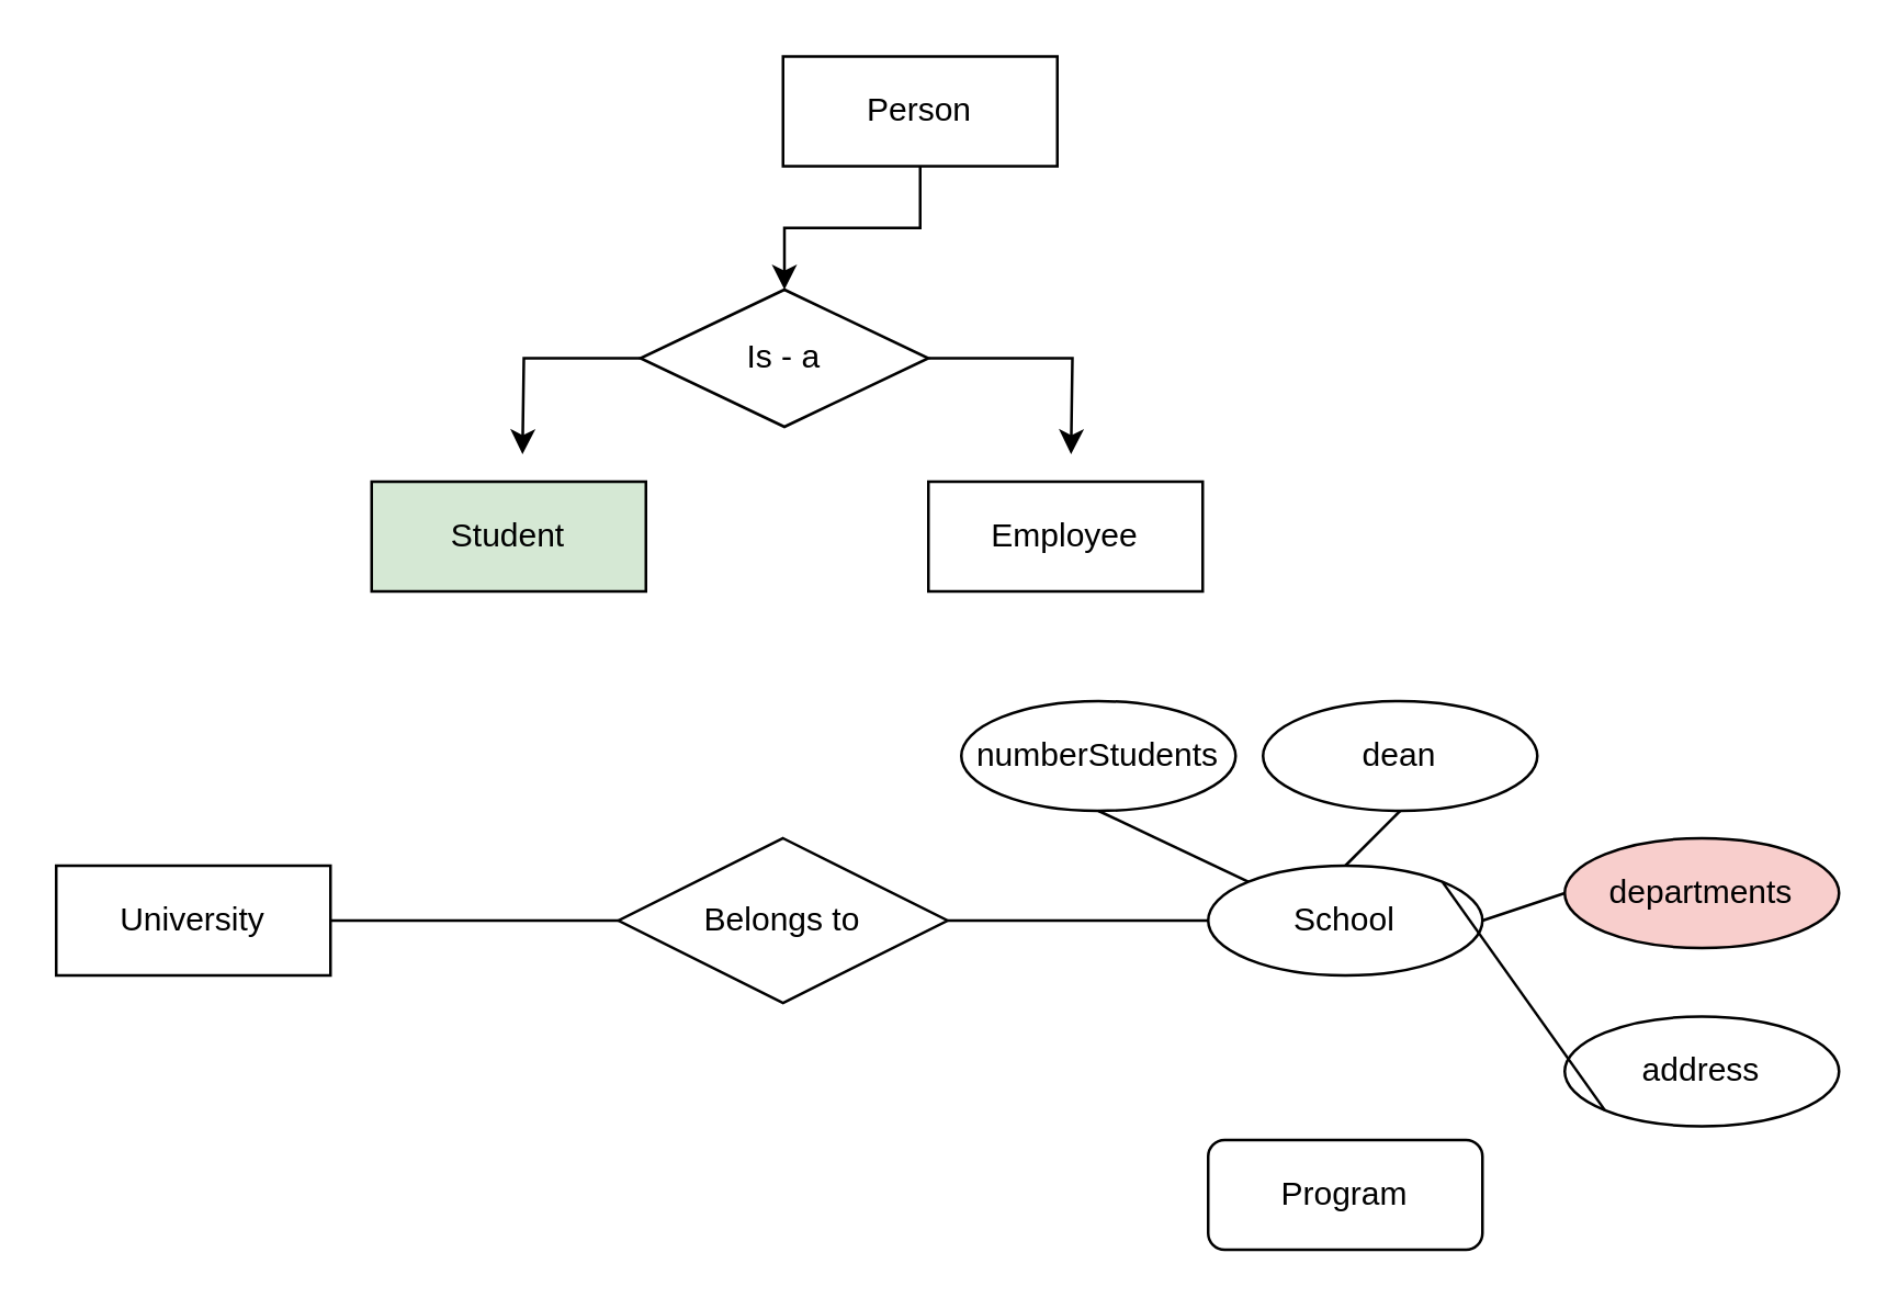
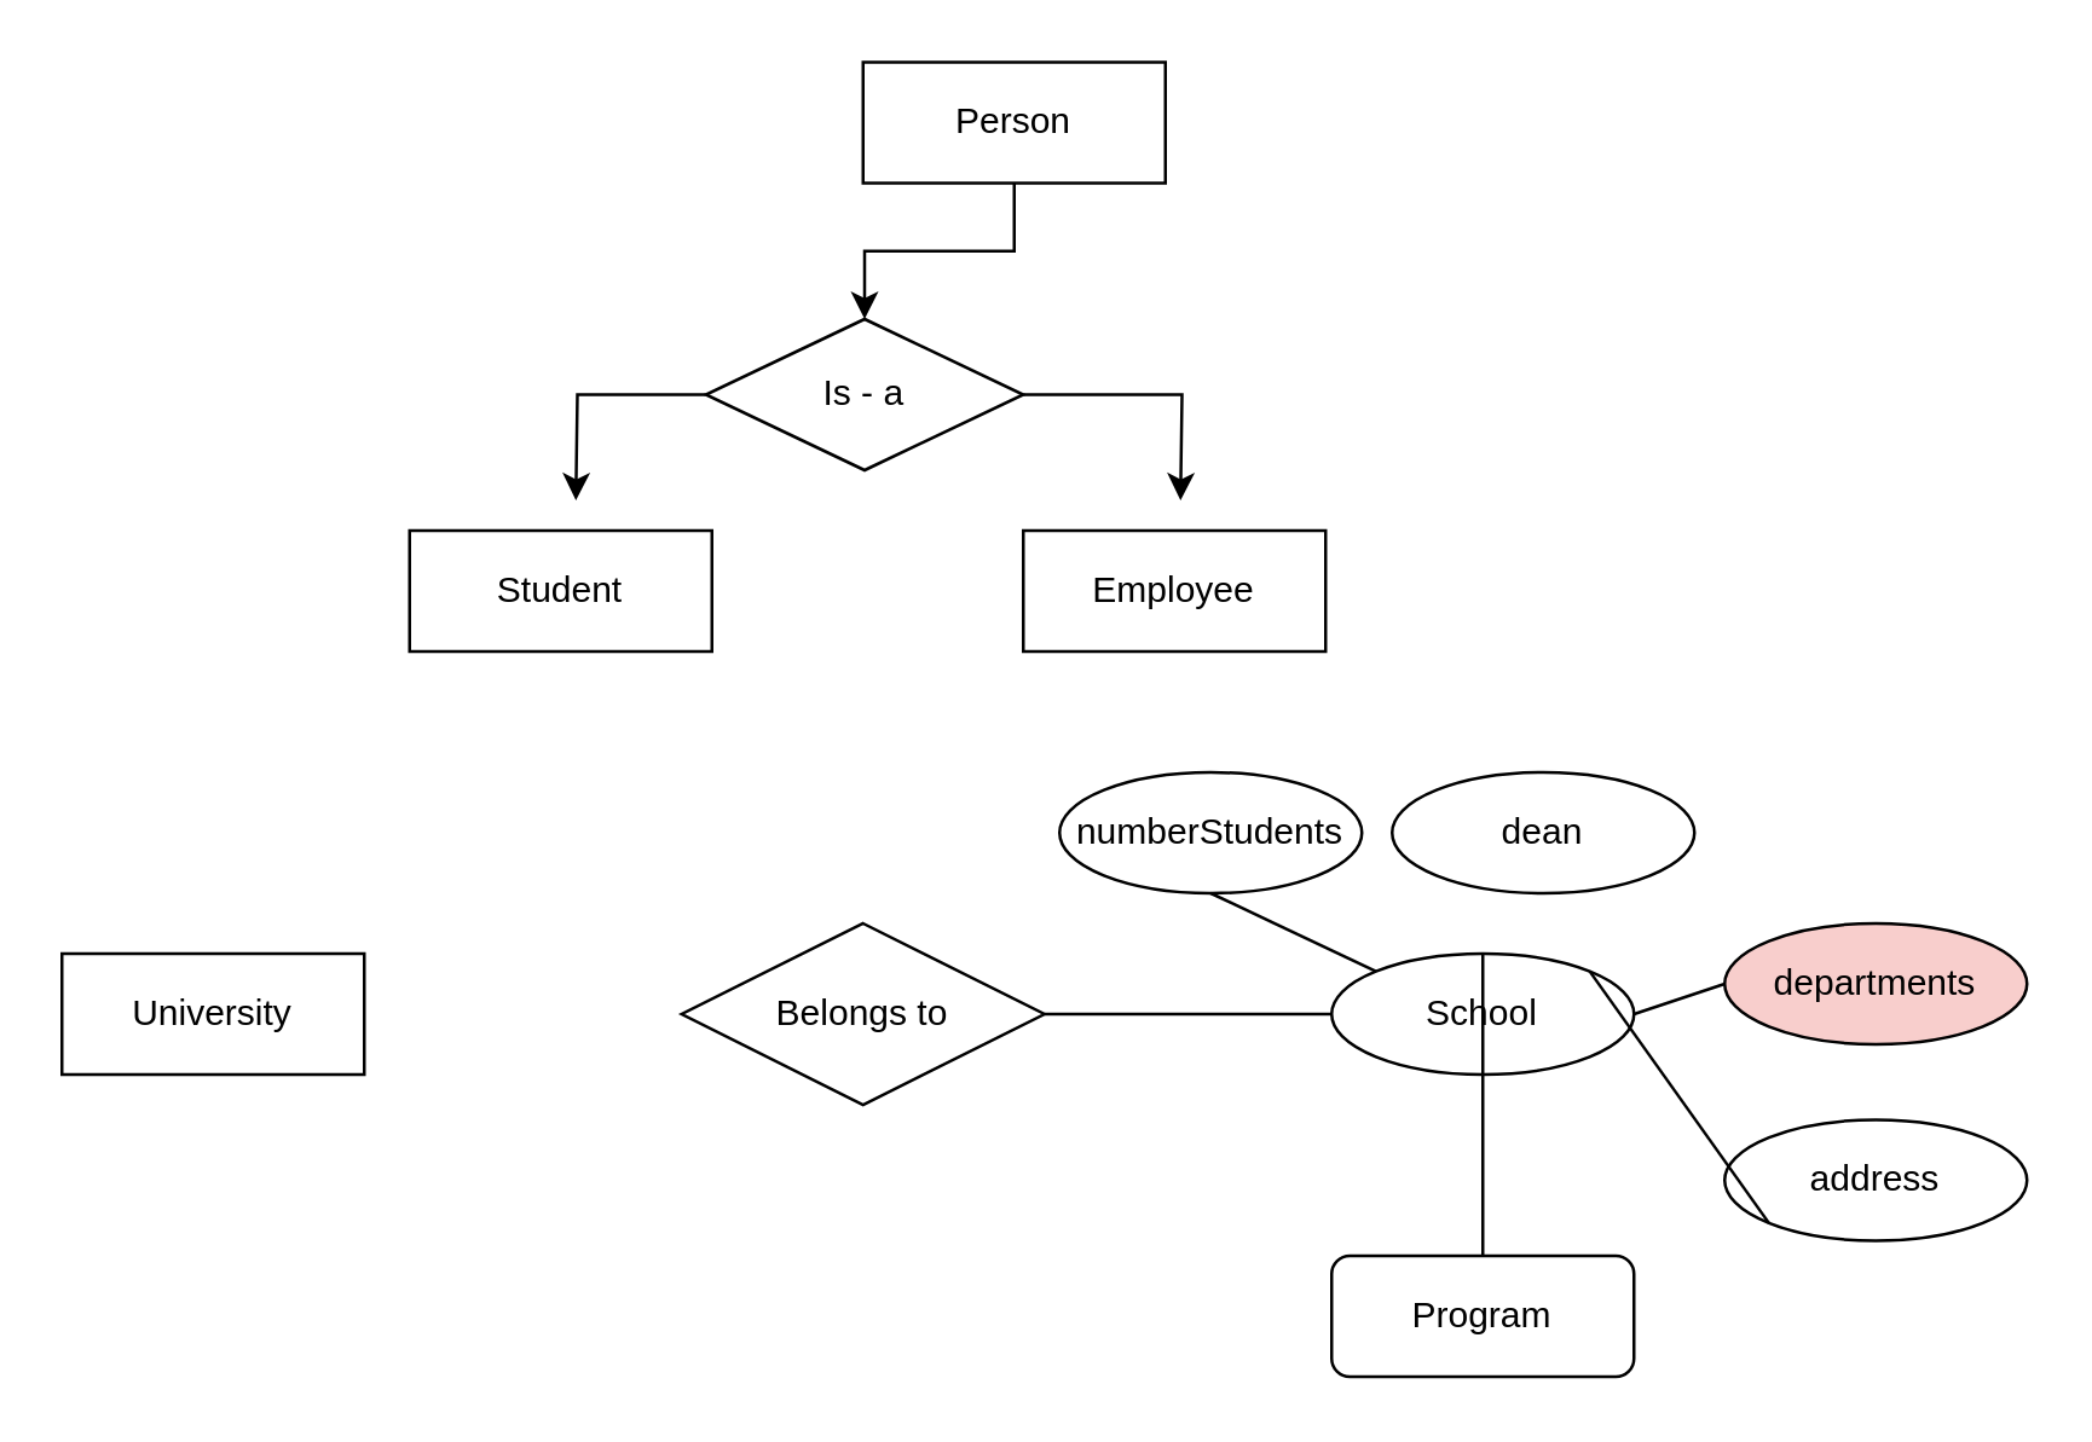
- <mxCell id="4" value="Student" style="whiteSpace=wrap;html=1;align=center;fillColor=#d5e8d4;" parent="1" vertex="1"><mxGeometry x="135" y="175" width="100" height="40" as="geometry" /></mxCell>
+ <mxCell id="4" value="Student" style="whiteSpace=wrap;html=1;align=center;" parent="1" vertex="1"><mxGeometry x="135" y="175" width="100" height="40" as="geometry" /></mxCell>
- <mxCell id="20" value="" style="endArrow=none;html=1;rounded=0;entryX=0.5;entryY=1;entryDx=0;entryDy=0;exitX=0.5;exitY=0;exitDx=0;exitDy=0;" edge="1" parent="1" source="3" target="16"><mxGeometry relative="1" as="geometry"><mxPoint x="300" y="295" as="sourcePoint" /><mxPoint x="460" y="295" as="targetPoint" /></mxGeometry></mxCell>
+ <mxCell id="20" value="" style="endArrow=none;html=1;rounded=0;exitX=0.5;exitY=0;exitDx=0;exitDy=0;" edge="1" parent="1" source="3" target="5"><mxGeometry relative="1" as="geometry"><mxPoint x="300" y="295" as="sourcePoint" /><mxPoint x="460" y="295" as="targetPoint" /></mxGeometry></mxCell>
- <mxCell id="12" value="" style="endArrow=none;html=1;rounded=0;exitX=1;exitY=0.5;exitDx=0;exitDy=0;" edge="1" parent="1" source="2" target="13"><mxGeometry relative="1" as="geometry"><mxPoint x="190" y="245" as="sourcePoint" /><mxPoint x="350" y="245" as="targetPoint" /></mxGeometry></mxCell>
